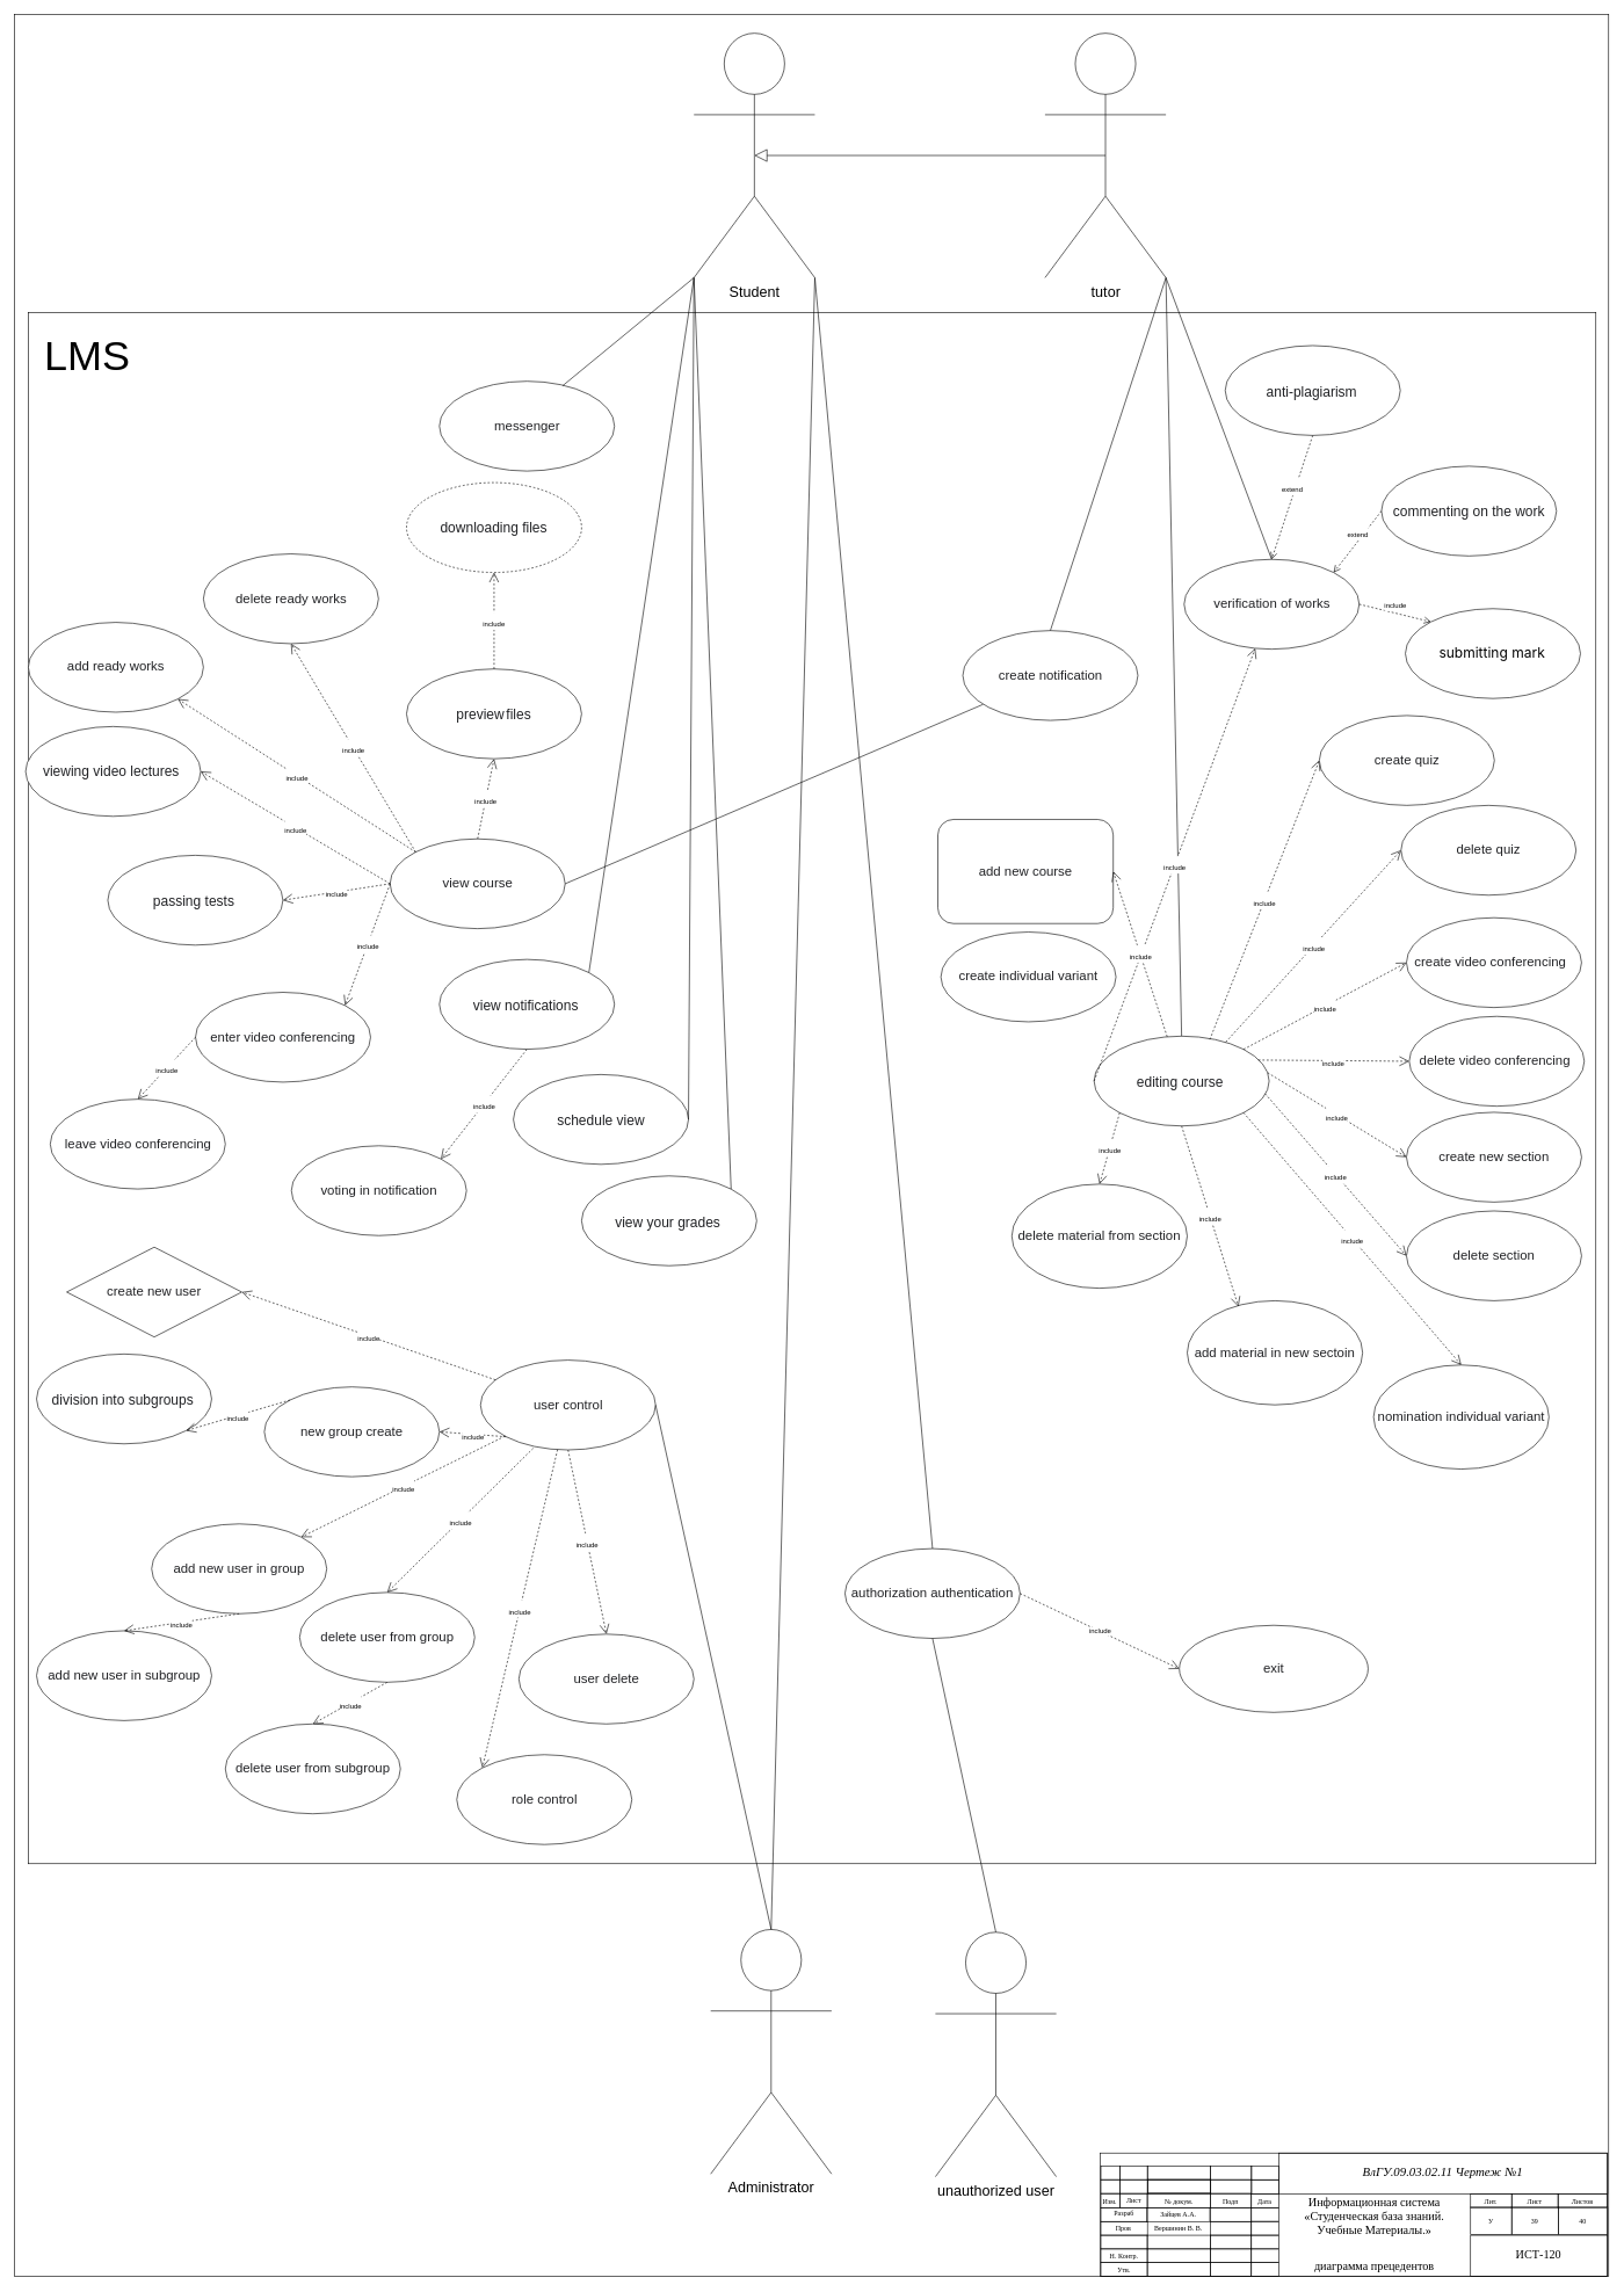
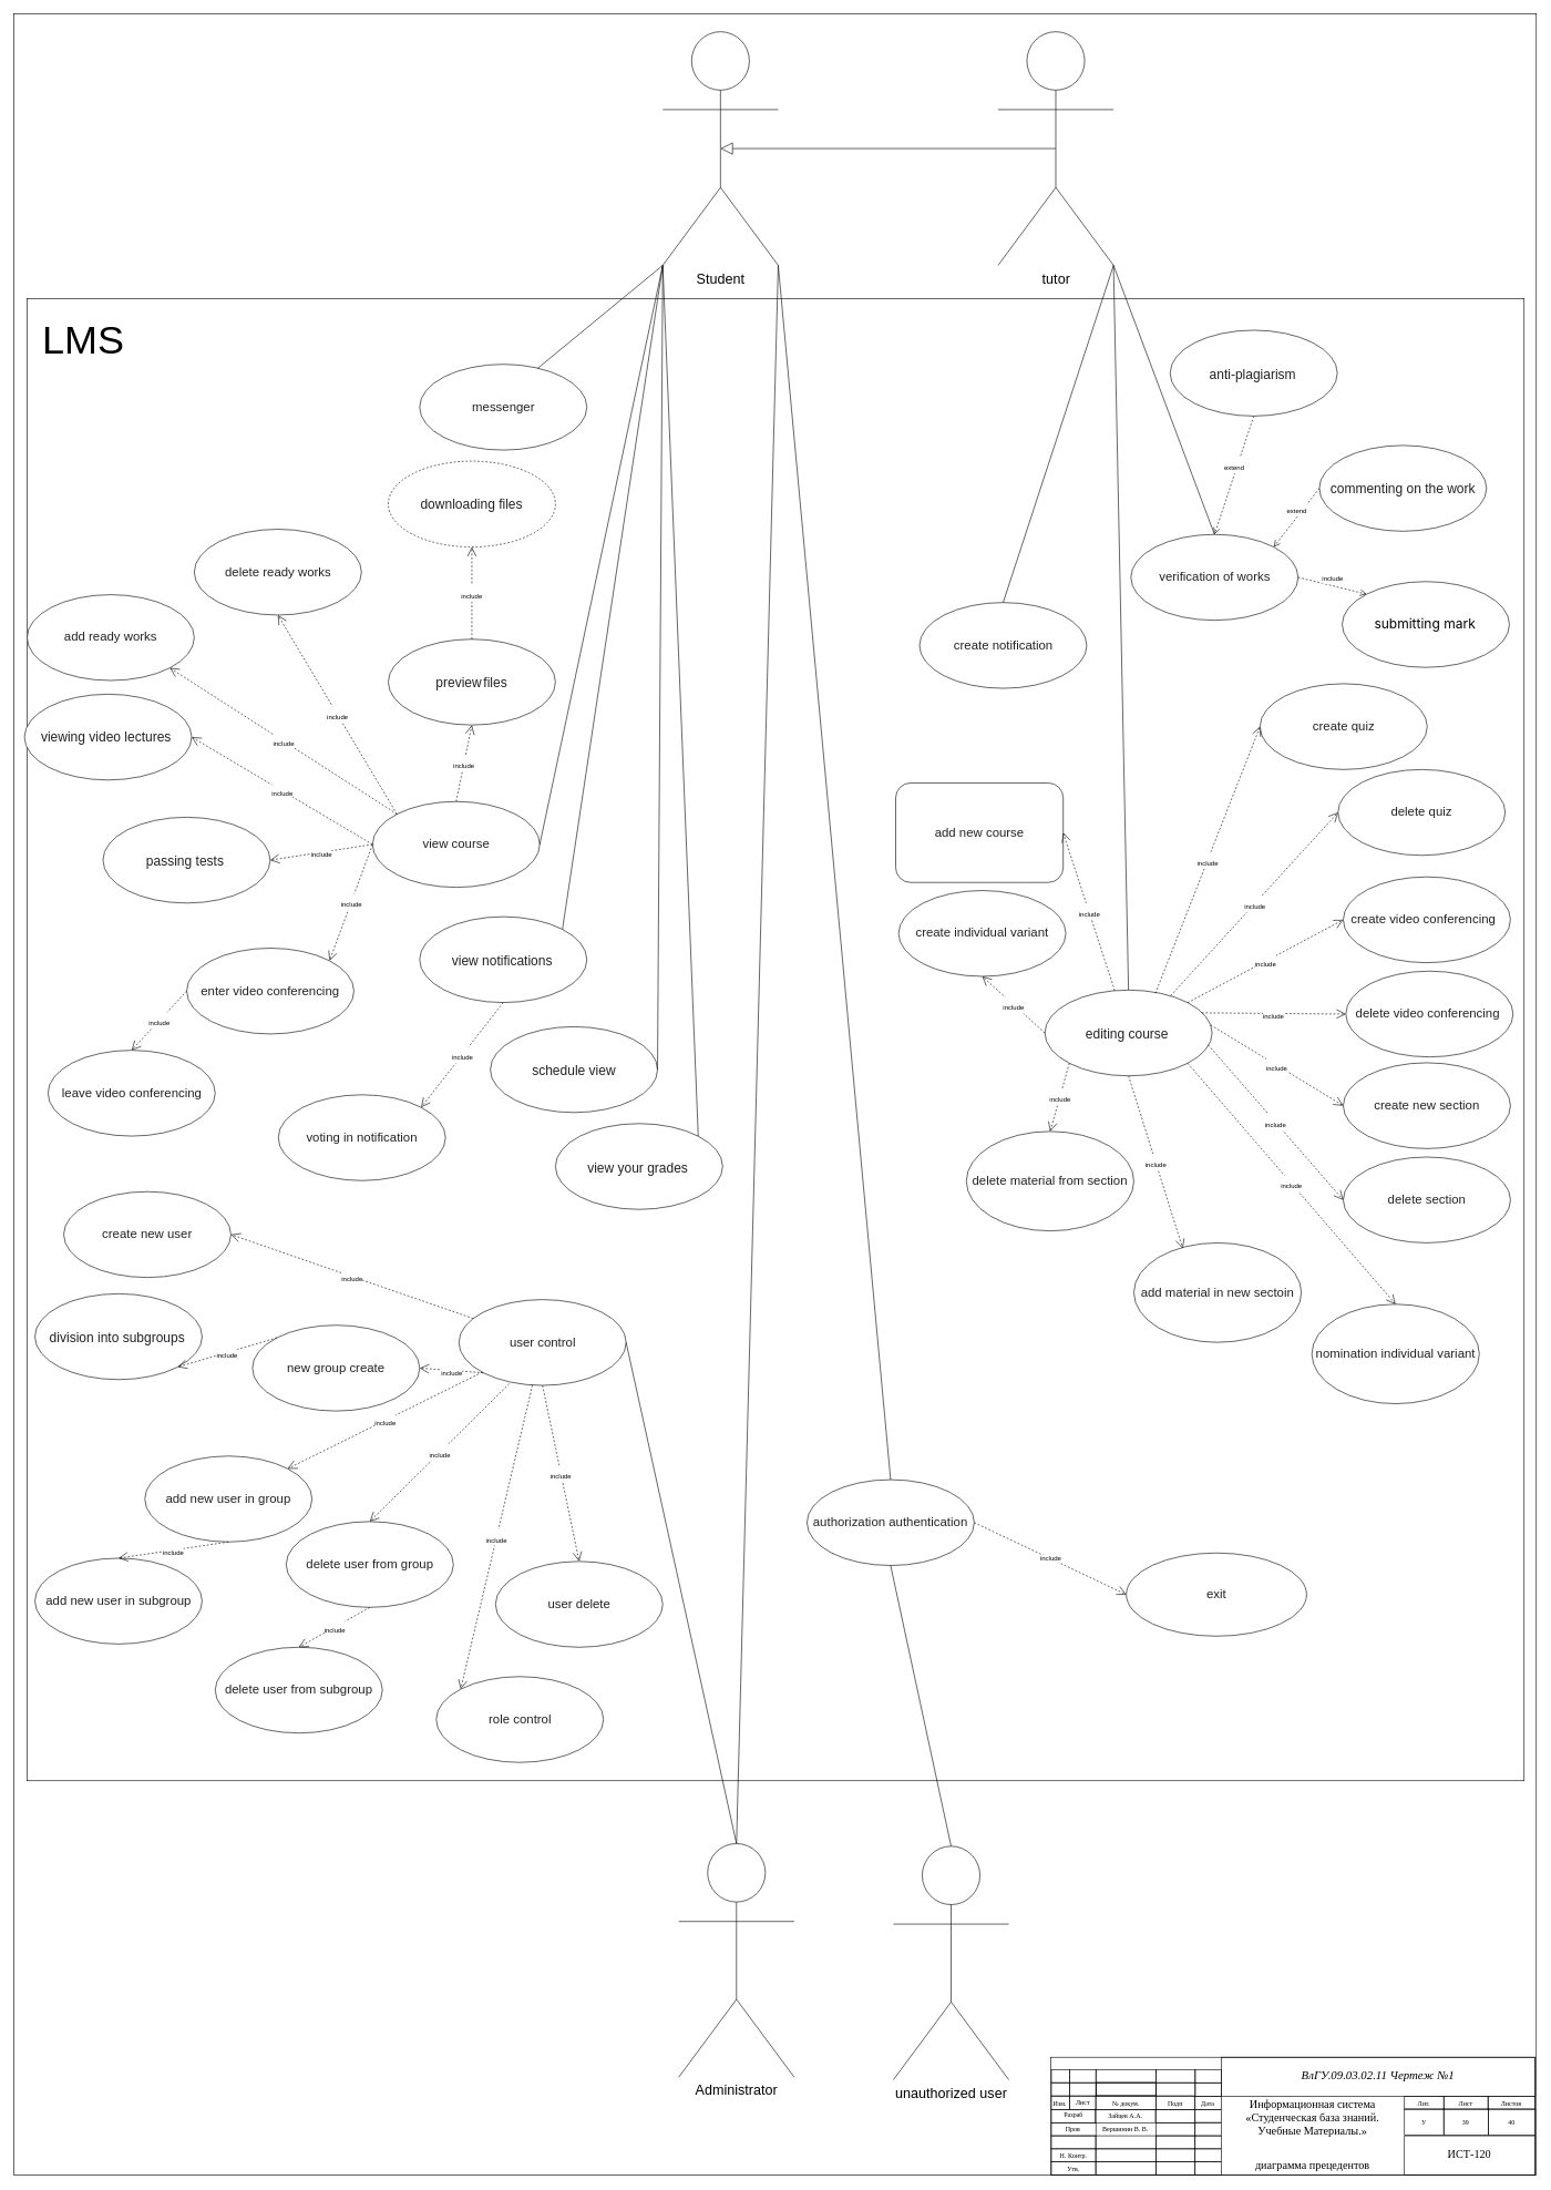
- <mxCell id="122" value="&lt;span style=&quot;font-size: 10px;&quot;&gt;include&lt;/span&gt;" style="endArrow=open;endSize=12;dashed=1;html=1;rounded=0;fontSize=21;exitX=0;exitY=0.5;exitDx=0;exitDy=0;" parent="1" source="110" target="102" edge="1"><mxGeometry width="160" relative="1" as="geometry"><mxPoint x="1788.211" y="1106.956" as="sourcePoint" /><mxPoint x="1906.318" y="1659.013" as="targetPoint" /></mxGeometry></mxCell>
+ <mxCell id="122" value="&lt;span style=&quot;font-size: 10px;&quot;&gt;include&lt;/span&gt;" style="endArrow=open;endSize=12;dashed=1;html=1;rounded=0;fontSize=21;entryX=0.5;entryY=1;entryDx=0;entryDy=0;exitX=0;exitY=0.5;exitDx=0;exitDy=0;" parent="1" source="110" target="121" edge="1"><mxGeometry width="160" relative="1" as="geometry"><mxPoint x="1788.211" y="1106.956" as="sourcePoint" /><mxPoint x="1906.318" y="1659.013" as="targetPoint" /></mxGeometry></mxCell>
- <mxCell id="85" value="" style="endArrow=none;html=1;rounded=0;fontSize=21;exitX=1;exitY=0.5;exitDx=0;exitDy=0;" parent="1" source="75" target="100" edge="1"><mxGeometry width="50" height="50" relative="1" as="geometry"><mxPoint x="906" y="700" as="sourcePoint" /><mxPoint x="956" y="650" as="targetPoint" /></mxGeometry></mxCell>
+ <mxCell id="85" value="" style="endArrow=none;html=1;rounded=0;fontSize=21;entryX=0;entryY=1;entryDx=0;entryDy=0;entryPerimeter=0;exitX=1;exitY=0.5;exitDx=0;exitDy=0;" parent="1" source="75" target="70" edge="1"><mxGeometry width="50" height="50" relative="1" as="geometry"><mxPoint x="906" y="700" as="sourcePoint" /><mxPoint x="956" y="650" as="targetPoint" /></mxGeometry></mxCell>
- <mxCell id="139" value="&lt;span style=&quot;color: rgb(32, 33, 36); font-family: inherit; text-align: left; background-color: initial;&quot;&gt;&lt;font style=&quot;font-size: 19px;&quot;&gt;create new user&lt;/font&gt;&lt;/span&gt;" style="rhombus;whiteSpace=wrap;html=1;" parent="1" vertex="1"><mxGeometry x="95.304" y="1791.334" width="251.53" height="129.05" as="geometry" /></mxCell>
+ <mxCell id="139" value="&lt;span style=&quot;color: rgb(32, 33, 36); font-family: inherit; text-align: left; background-color: initial;&quot;&gt;&lt;font style=&quot;font-size: 19px;&quot;&gt;create new user&lt;/font&gt;&lt;/span&gt;" style="ellipse;whiteSpace=wrap;html=1;" parent="1" vertex="1"><mxGeometry x="95.304" y="1791.334" width="251.53" height="129.05" as="geometry" /></mxCell>
